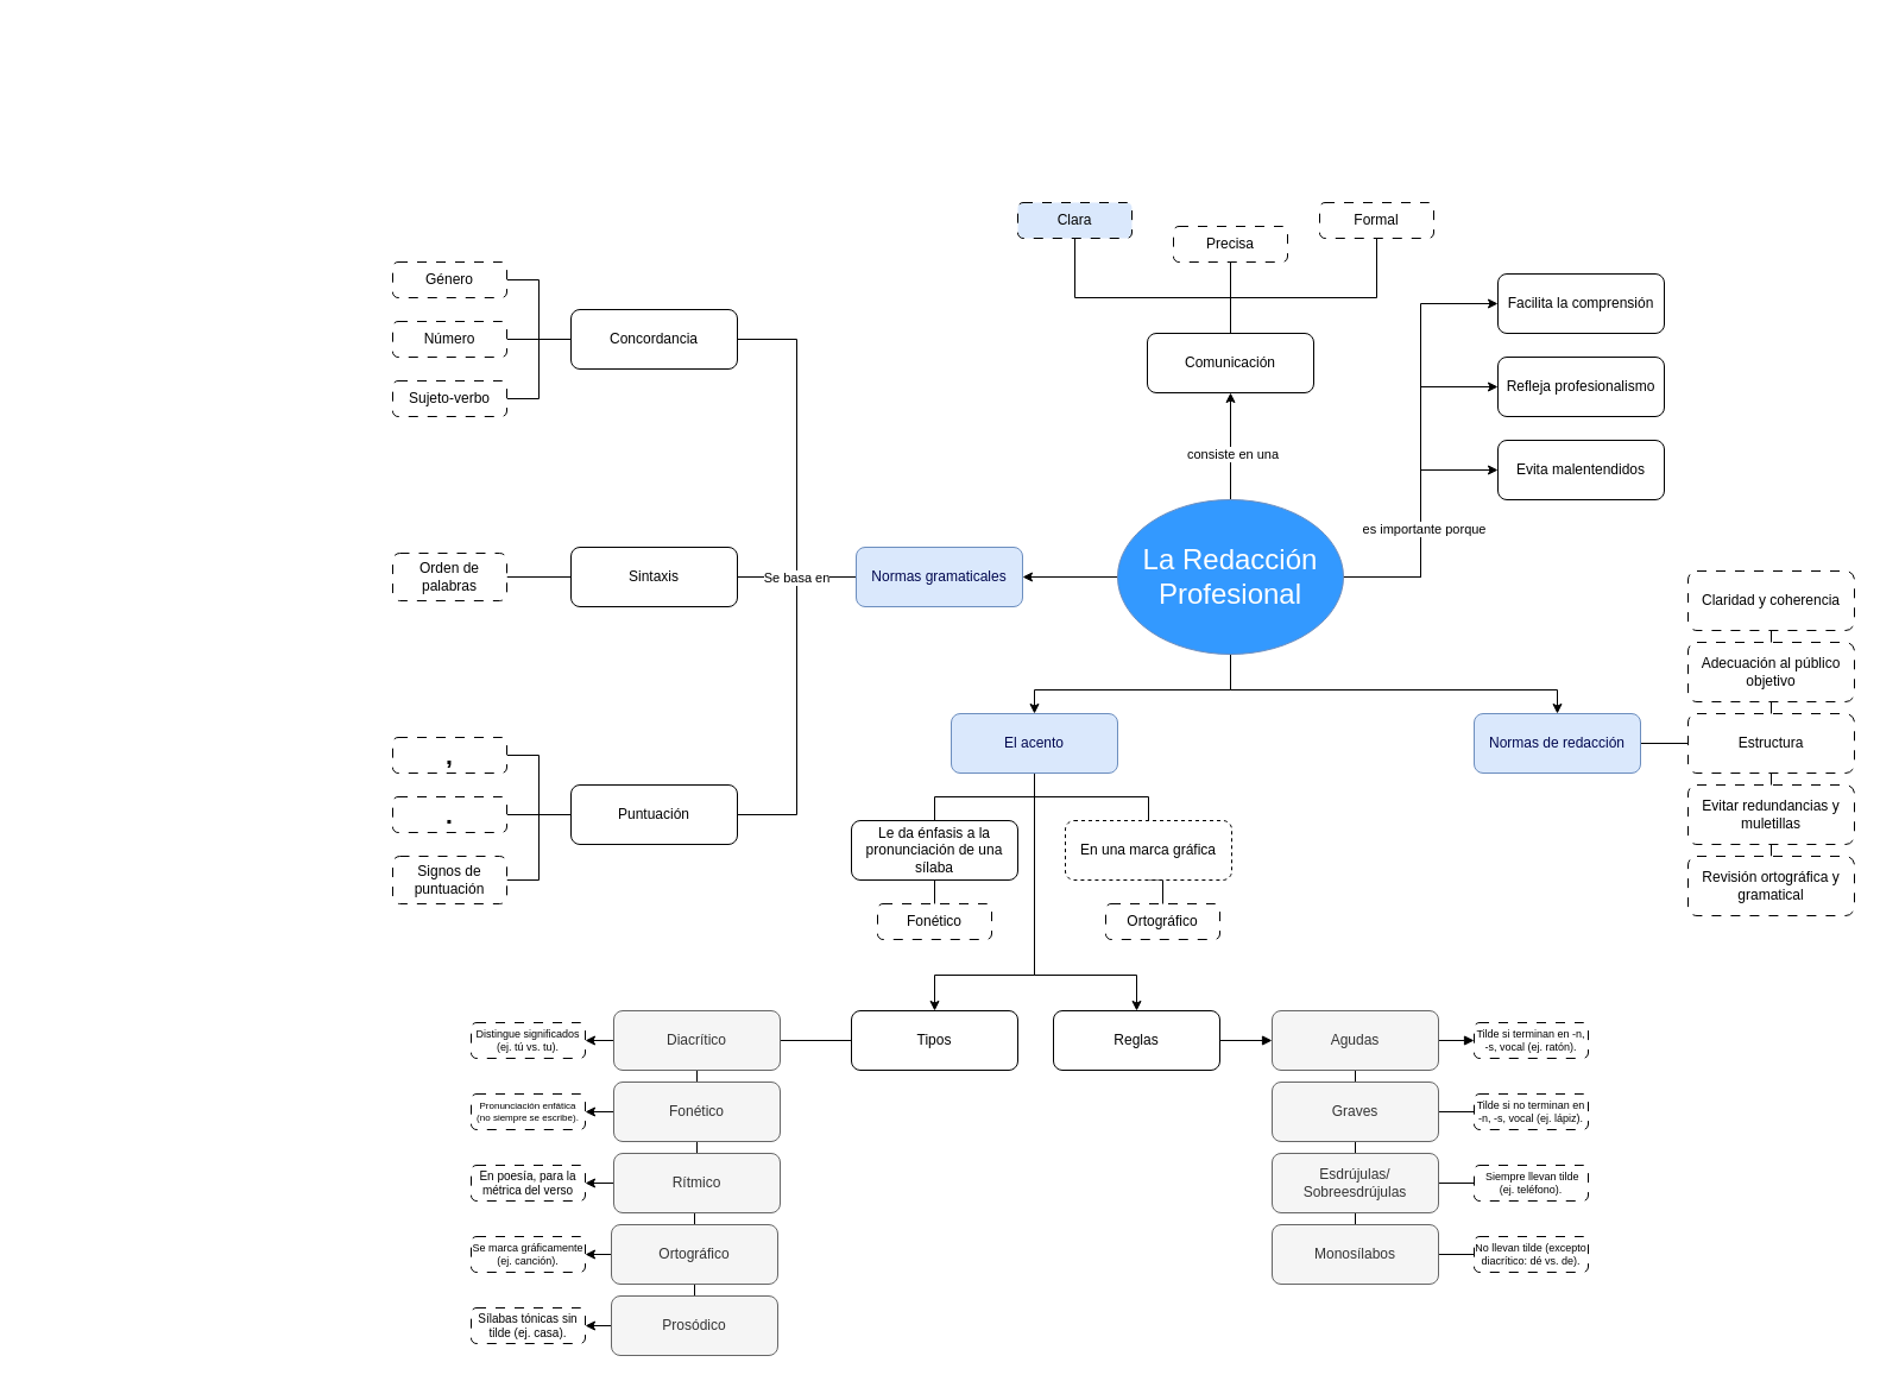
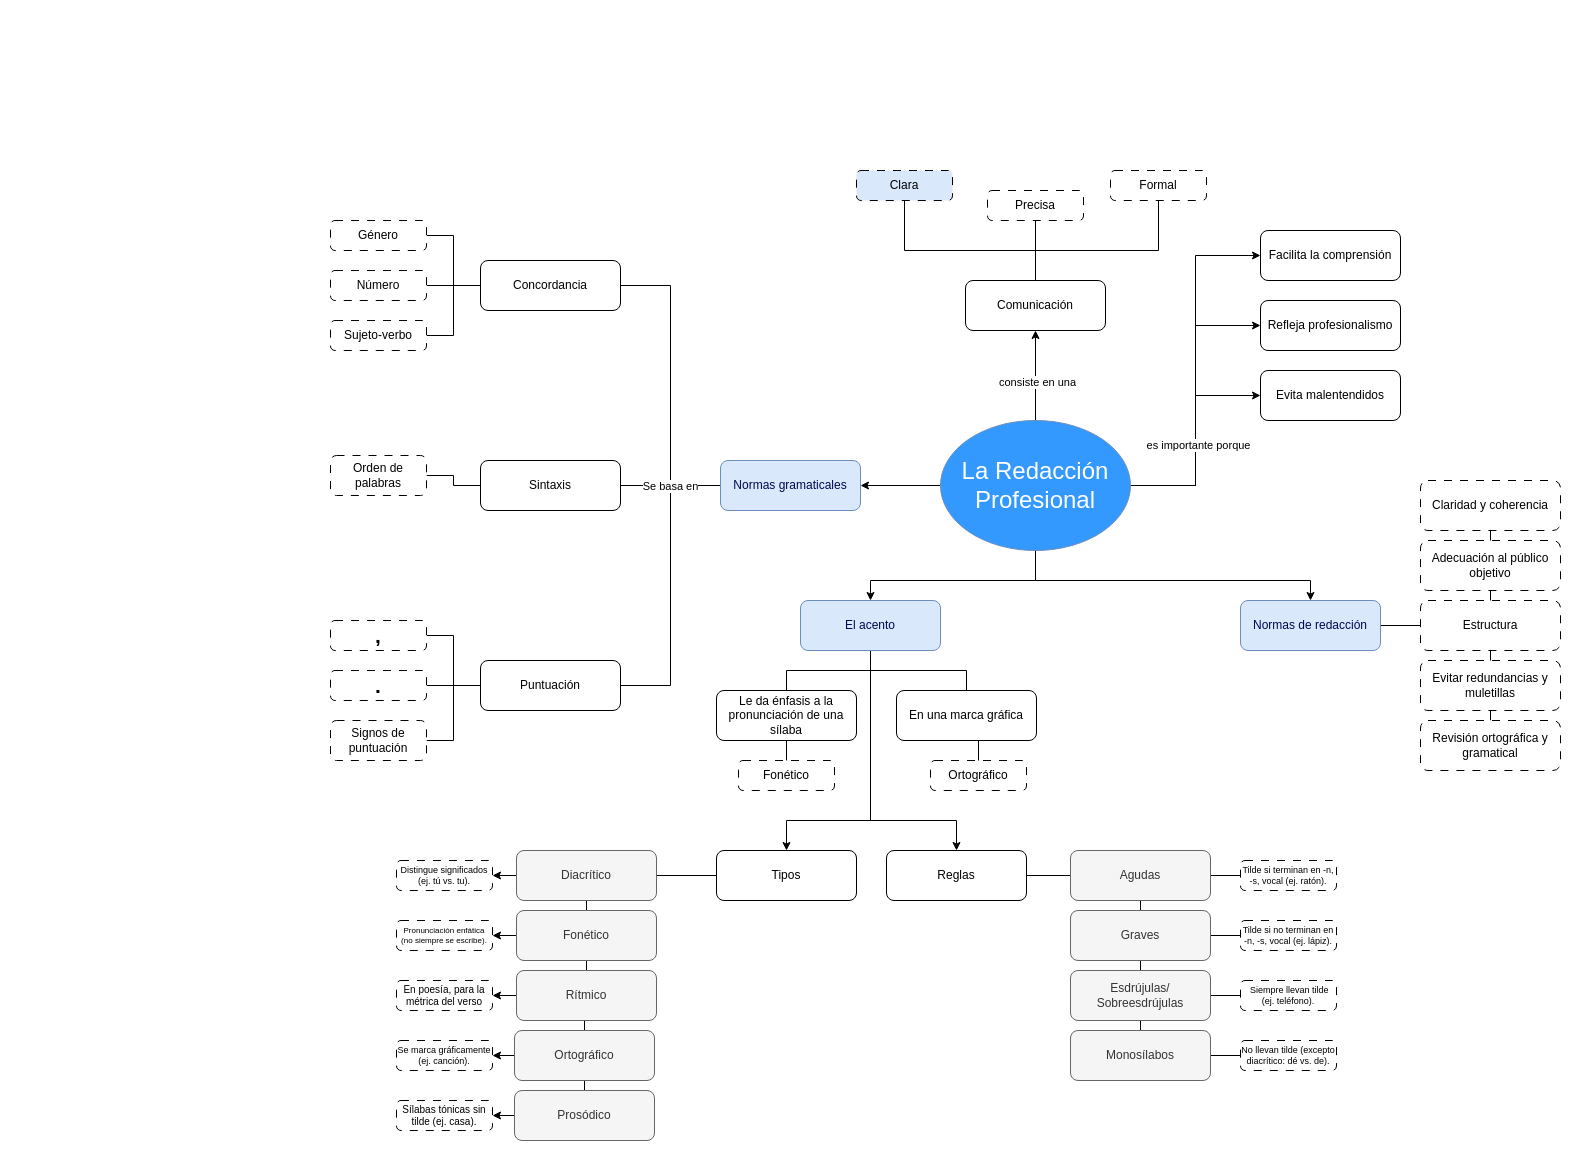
- <mxCell id="40" value="Orden de palabras" style="rounded=1;whiteSpace=wrap;html=1;dashed=1;dashPattern=8 8;" vertex="1" parent="1"><mxGeometry x="330" y="465" width="96" height="40" as="geometry" /></mxCell>
+ <mxCell id="40" value="Orden de palabras" style="rounded=1;whiteSpace=wrap;html=1;dashed=1;dashPattern=8 8;" vertex="1" parent="1"><mxGeometry x="330" y="455" width="96" height="40" as="geometry" /></mxCell>
- <mxCell id="54" value="En una marca gráfica" style="rounded=1;whiteSpace=wrap;html=1;dashed=1;" vertex="1" parent="1"><mxGeometry x="896" y="690" width="140" height="50" as="geometry" /></mxCell>
+ <mxCell id="54" value="En una marca gráfica" style="rounded=1;whiteSpace=wrap;html=1;" vertex="1" parent="1"><mxGeometry x="896" y="690" width="140" height="50" as="geometry" /></mxCell>
- <mxCell id="73" style="edgeStyle=orthogonalEdgeStyle;rounded=0;orthogonalLoop=1;jettySize=auto;html=1;entryX=0;entryY=0.5;entryDx=0;entryDy=0;endArrow=block;startFill=0;" edge="1" parent="1" source="74" target="77"><mxGeometry relative="1" as="geometry" /></mxCell>
+ <mxCell id="73" style="edgeStyle=orthogonalEdgeStyle;rounded=0;orthogonalLoop=1;jettySize=auto;html=1;entryX=0;entryY=0.5;entryDx=0;entryDy=0;endArrow=none;startFill=0;" edge="1" parent="1" source="74" target="77"><mxGeometry relative="1" as="geometry" /></mxCell>
- <mxCell id="75" style="edgeStyle=orthogonalEdgeStyle;rounded=0;orthogonalLoop=1;jettySize=auto;html=1;entryX=0;entryY=0.5;entryDx=0;entryDy=0;endArrow=block;startFill=0;" edge="1" parent="1" source="77" target="84"><mxGeometry relative="1" as="geometry" /></mxCell>
+ <mxCell id="75" style="edgeStyle=orthogonalEdgeStyle;rounded=0;orthogonalLoop=1;jettySize=auto;html=1;entryX=0;entryY=0.5;entryDx=0;entryDy=0;endArrow=none;startFill=0;" edge="1" parent="1" source="77" target="84"><mxGeometry relative="1" as="geometry" /></mxCell>
